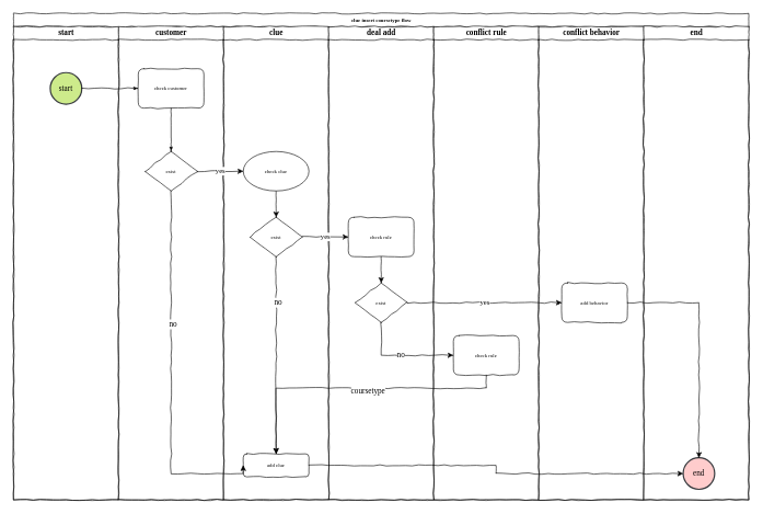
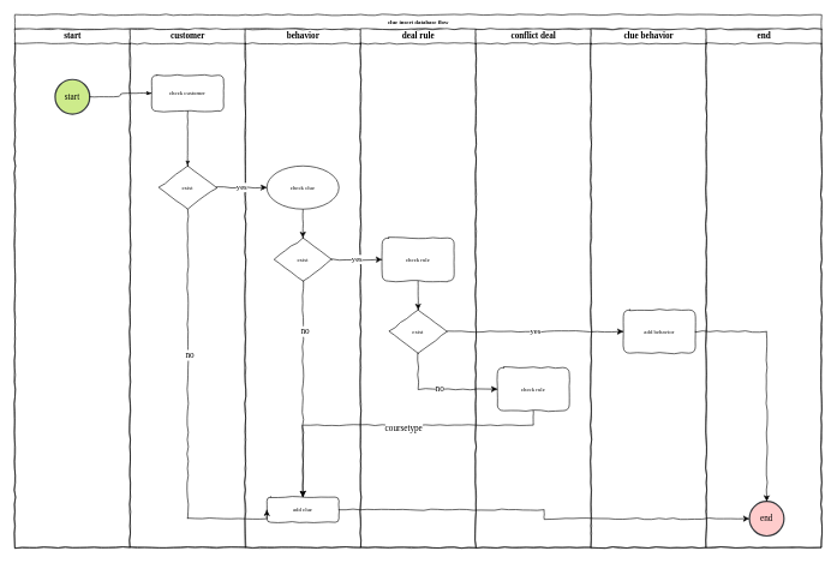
- <mxCell id="2" value="clue insert coursetype flow" style="swimlane;html=1;childLayout=stackLayout;startSize=20;rounded=0;shadow=0;labelBackgroundColor=none;strokeWidth=1;fontFamily=Comic Sans MS;fontSize=8;align=center;comic=1;" parent="1" vertex="1"><mxGeometry x="20" y="20" width="1120" height="740" as="geometry" /></mxCell>
+ <mxCell id="2" value="clue insert database flow" style="swimlane;html=1;childLayout=stackLayout;startSize=20;rounded=0;shadow=0;labelBackgroundColor=none;strokeWidth=1;fontFamily=Comic Sans MS;fontSize=8;align=center;comic=1;" parent="1" vertex="1"><mxGeometry x="20" y="20" width="1120" height="740" as="geometry" /></mxCell>
- <mxCell id="10" value="clue" style="swimlane;html=1;startSize=20;comic=1;fontFamily=Comic Sans MS;" parent="2" vertex="1"><mxGeometry x="320" y="20" width="160" height="720" as="geometry" /></mxCell>
+ <mxCell id="10" value="behavior" style="swimlane;html=1;startSize=20;comic=1;fontFamily=Comic Sans MS;" parent="2" vertex="1"><mxGeometry x="320" y="20" width="160" height="720" as="geometry" /></mxCell>
- <mxCell id="17" value="deal add" style="swimlane;html=1;startSize=20;comic=1;fontFamily=Comic Sans MS;" parent="2" vertex="1"><mxGeometry x="480" y="20" width="160" height="720" as="geometry" /></mxCell>
+ <mxCell id="17" value="deal rule" style="swimlane;html=1;startSize=20;comic=1;fontFamily=Comic Sans MS;" parent="2" vertex="1"><mxGeometry x="480" y="20" width="160" height="720" as="geometry" /></mxCell>
- <mxCell id="25" value="conflict rule" style="swimlane;html=1;startSize=20;comic=1;fontFamily=Comic Sans MS;" vertex="1" parent="2"><mxGeometry x="640" y="20" width="160" height="720" as="geometry"><mxRectangle x="640" y="20" width="30" height="730" as="alternateBounds" /></mxGeometry></mxCell>
+ <mxCell id="25" value="conflict deal" style="swimlane;html=1;startSize=20;comic=1;fontFamily=Comic Sans MS;" vertex="1" parent="2"><mxGeometry x="640" y="20" width="160" height="720" as="geometry"><mxRectangle x="640" y="20" width="30" height="730" as="alternateBounds" /></mxGeometry></mxCell>
- <mxCell id="27" value="conflict behavior" style="swimlane;html=1;startSize=20;comic=1;fontFamily=Comic Sans MS;" vertex="1" parent="2"><mxGeometry x="800" y="20" width="160" height="720" as="geometry"><mxRectangle x="640" y="20" width="30" height="730" as="alternateBounds" /></mxGeometry></mxCell>
+ <mxCell id="27" value="clue behavior" style="swimlane;html=1;startSize=20;comic=1;fontFamily=Comic Sans MS;" vertex="1" parent="2"><mxGeometry x="800" y="20" width="160" height="720" as="geometry"><mxRectangle x="640" y="20" width="30" height="730" as="alternateBounds" /></mxGeometry></mxCell>
- <mxCell id="7" value="check customer" style="rounded=1;whiteSpace=wrap;html=1;shadow=0;labelBackgroundColor=none;strokeWidth=1;fontFamily=Comic Sans MS;fontSize=8;align=center;comic=1;" parent="6" vertex="1"><mxGeometry x="30" y="64" width="100" height="60" as="geometry" /></mxCell>
+ <mxCell id="7" value="check customer" style="rounded=1;whiteSpace=wrap;html=1;shadow=0;labelBackgroundColor=none;strokeWidth=1;fontFamily=Comic Sans MS;fontSize=8;align=center;comic=1;" parent="6" vertex="1"><mxGeometry x="30" y="64" width="100" height="50" as="geometry" /></mxCell>
- <mxCell id="28" value="add behavior" style="rounded=1;whiteSpace=wrap;html=1;shadow=0;labelBackgroundColor=none;strokeWidth=1;fontFamily=Comic Sans MS;fontSize=8;align=center;comic=1;" vertex="1" parent="27"><mxGeometry x="35" y="390" width="100" height="60" as="geometry" /></mxCell>
+ <mxCell id="28" value="add behavior" style="rounded=1;whiteSpace=wrap;html=1;shadow=0;labelBackgroundColor=none;strokeWidth=1;fontFamily=Comic Sans MS;fontSize=8;align=center;comic=1;" vertex="1" parent="27"><mxGeometry x="45" y="390" width="100" height="60" as="geometry" /></mxCell>
